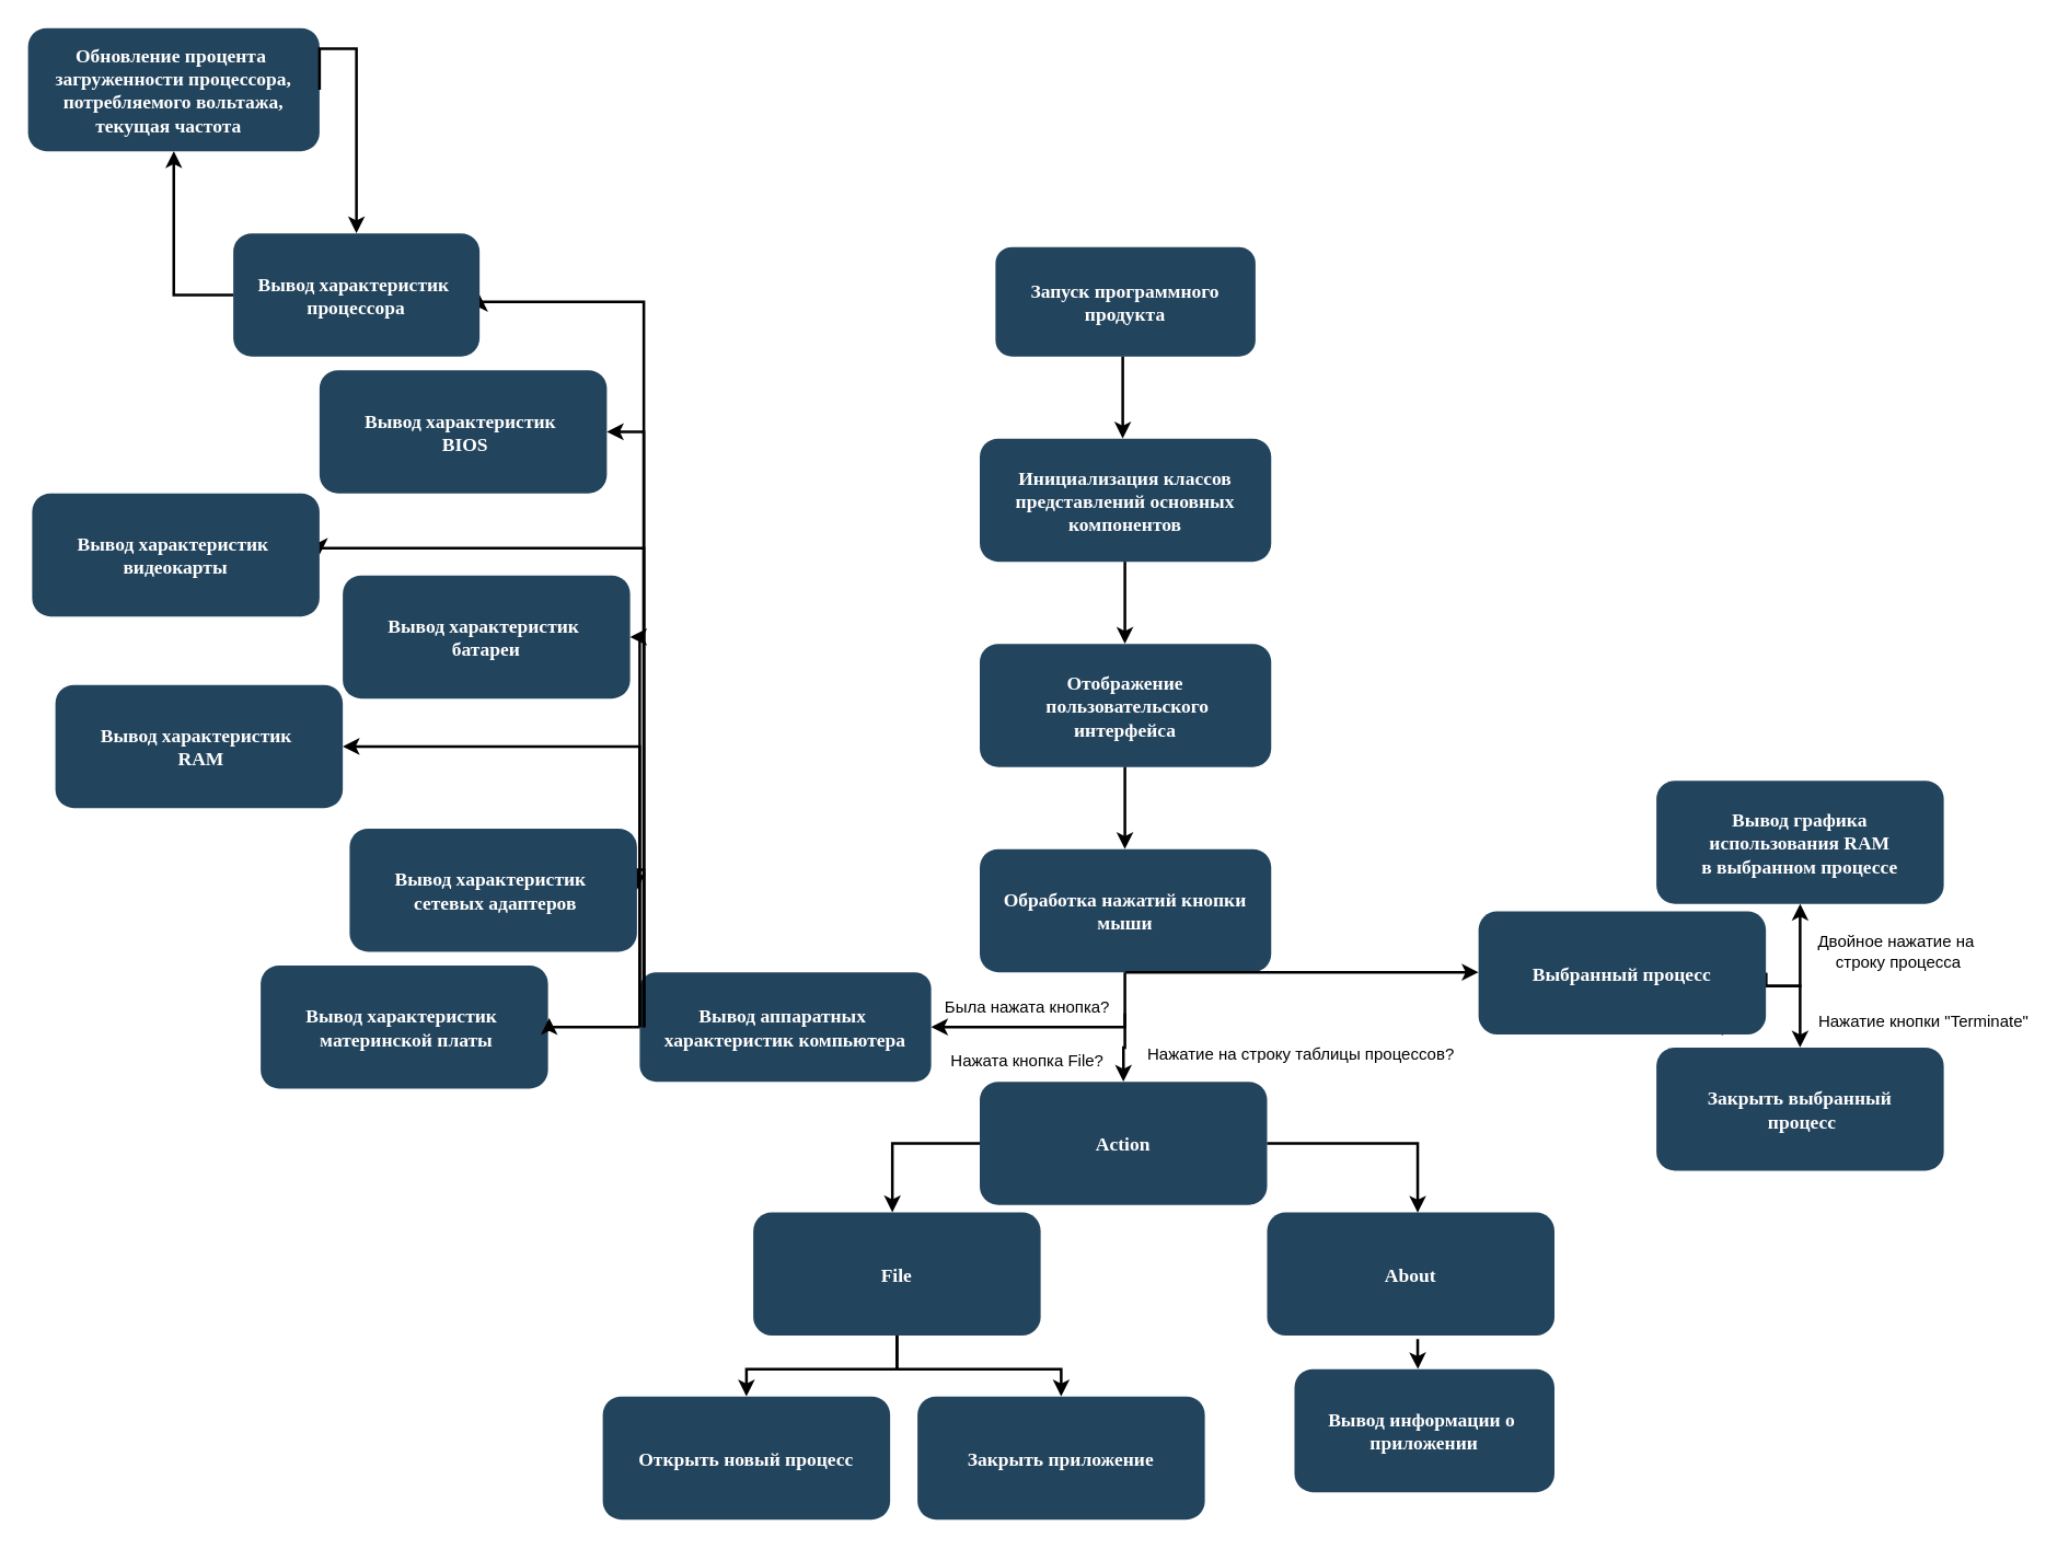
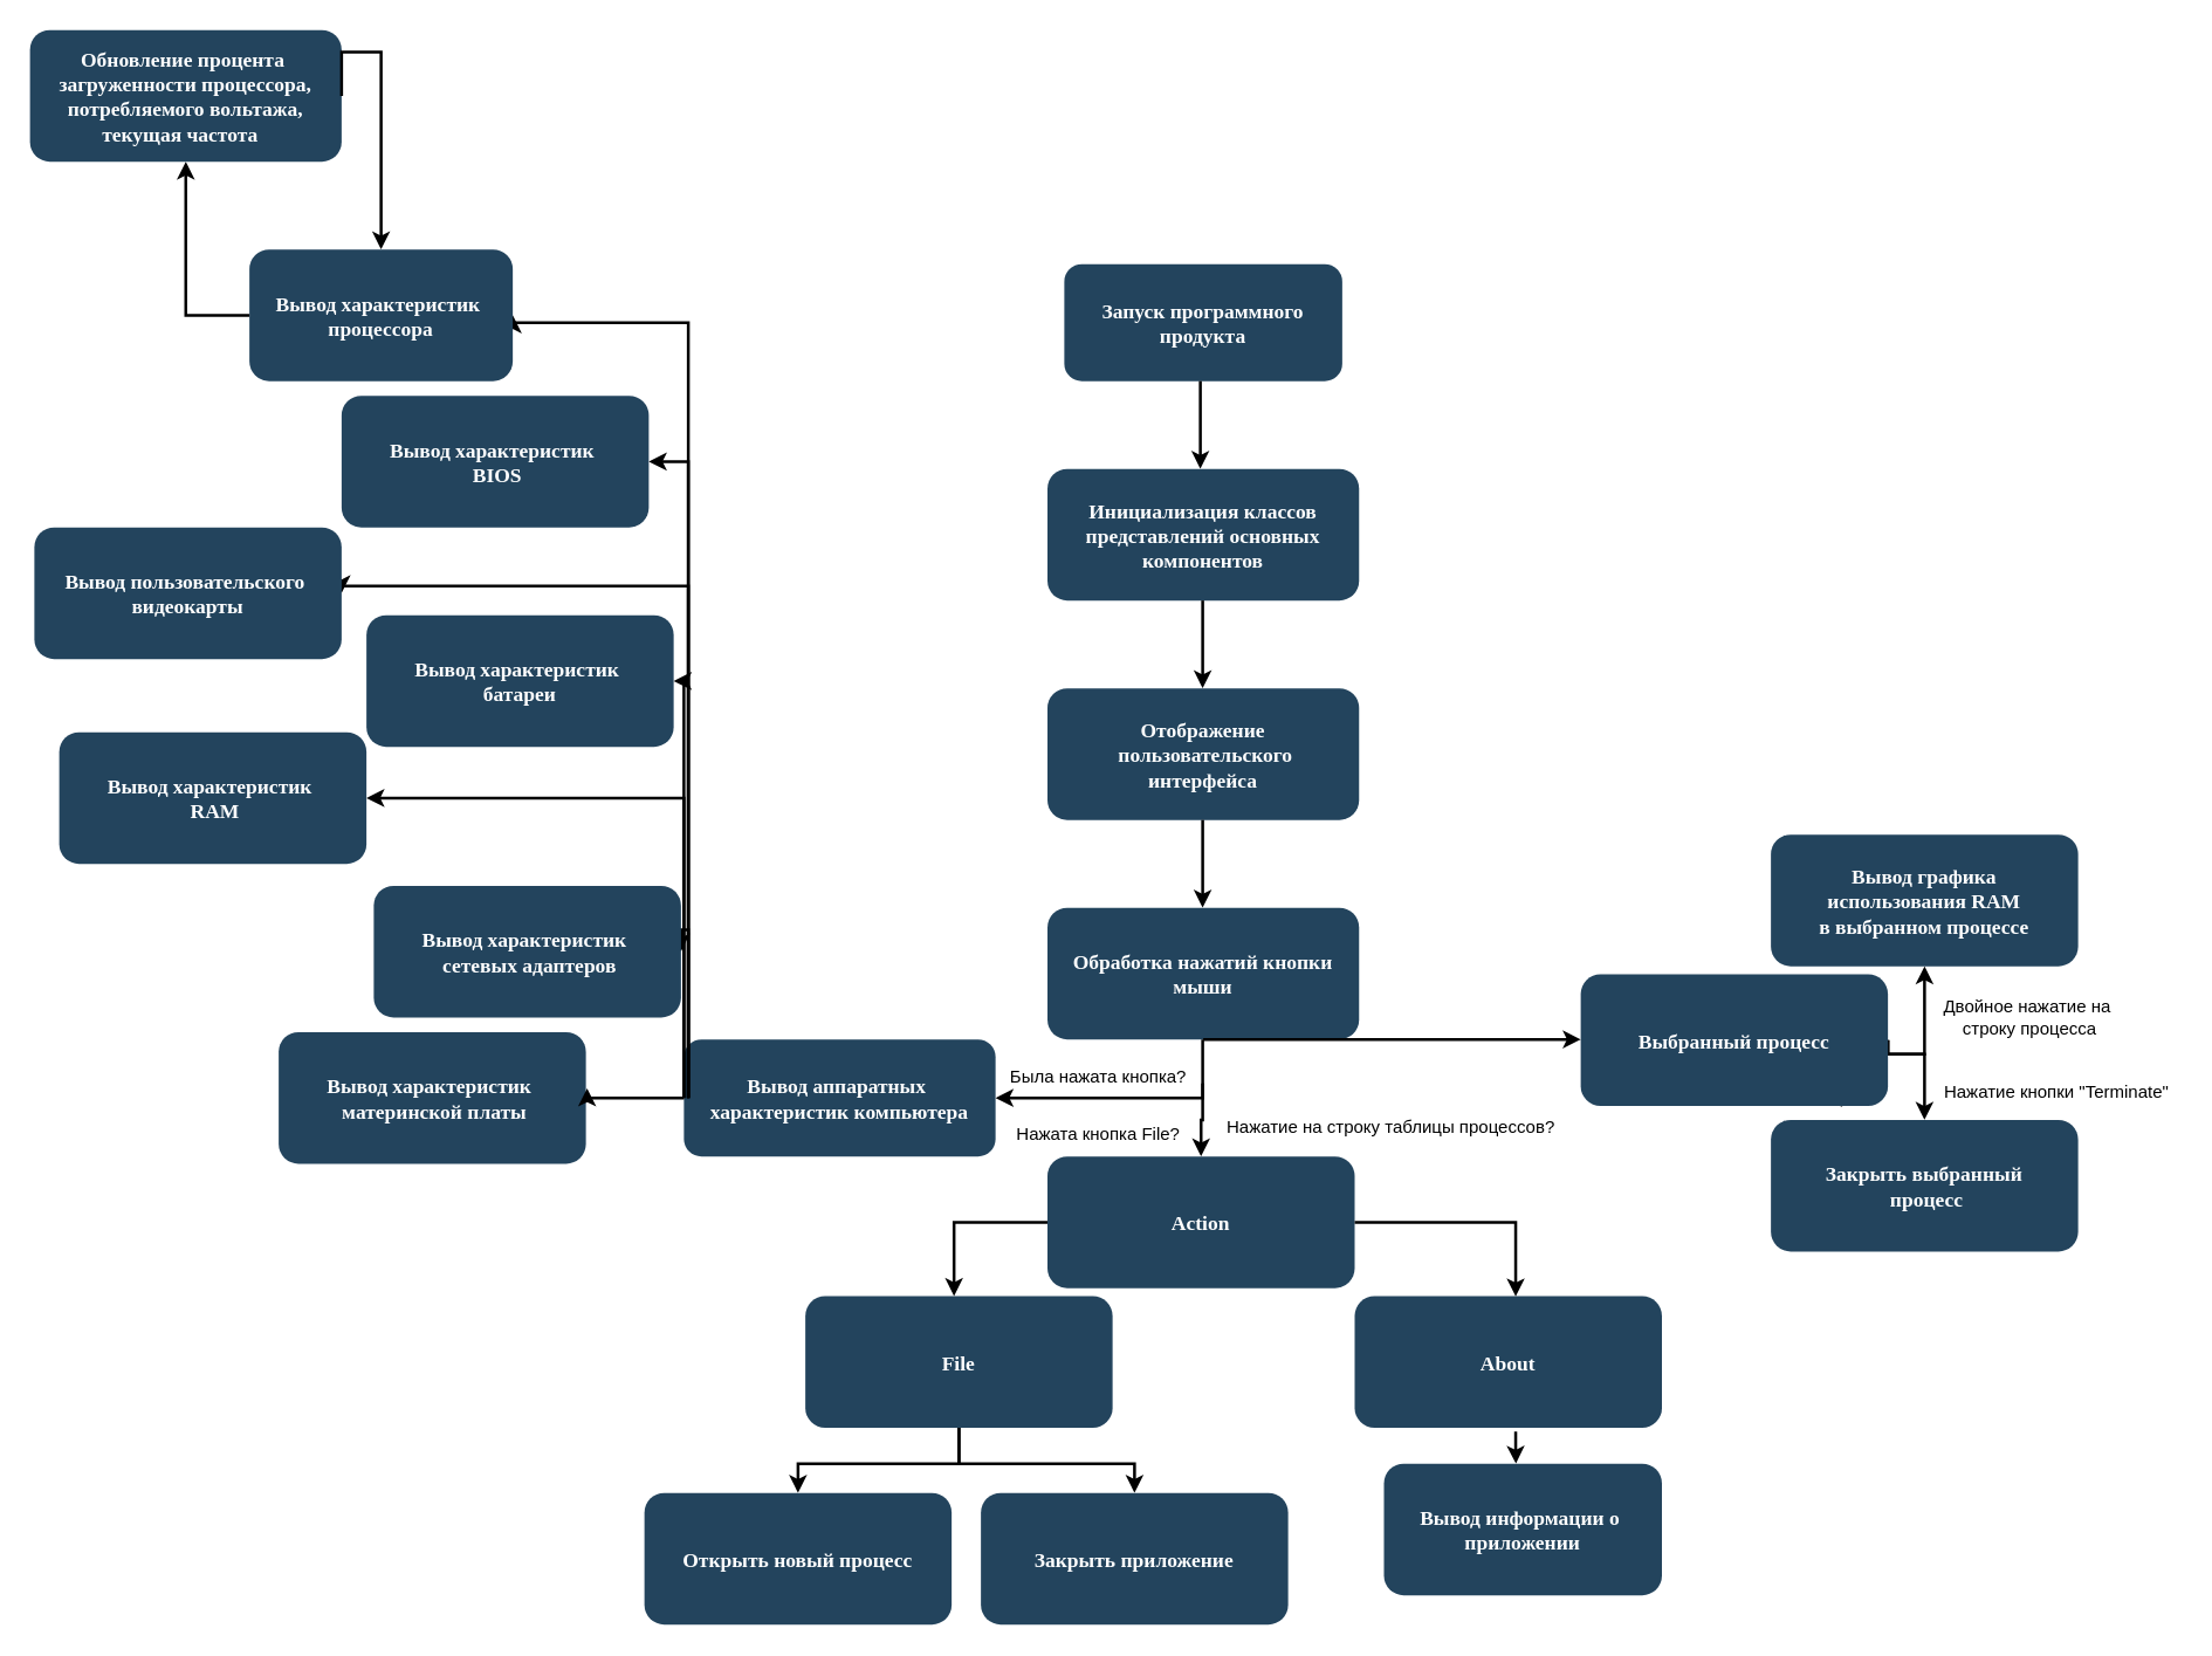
- <mxCell id="22" value="Вывод характеристик &#10;видеокарты" style="rounded=1;fillColor=#23445D;gradientColor=none;strokeColor=none;fontColor=#FFFFFF;fontStyle=1;fontFamily=Tahoma;fontSize=14" parent="1" vertex="1"><mxGeometry x="23" y="360" width="210" height="90" as="geometry" /></mxCell>
+ <mxCell id="22" value="Вывод пользовательского &#10;видеокарты" style="rounded=1;fillColor=#23445D;gradientColor=none;strokeColor=none;fontColor=#FFFFFF;fontStyle=1;fontFamily=Tahoma;fontSize=14" parent="1" vertex="1"><mxGeometry x="23" y="360" width="210" height="90" as="geometry" /></mxCell>
